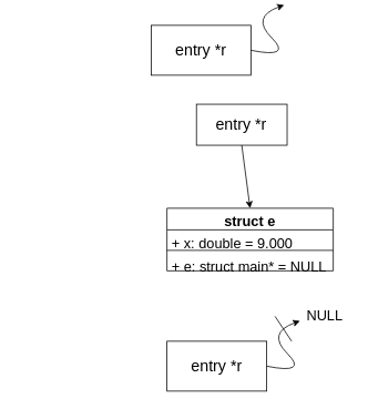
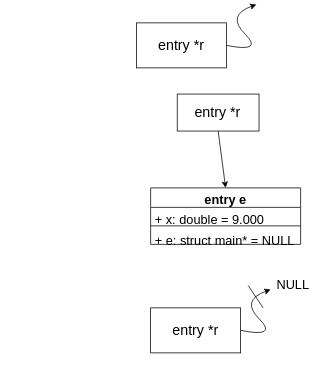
- <mxCell id="8" value="struct e&lt;br&gt;" style="swimlane;fontStyle=1;align=center;verticalAlign=top;childLayout=stackLayout;horizontal=1;startSize=26;horizontalStack=0;resizeParent=1;resizeParentMax=0;resizeLast=0;collapsible=1;marginBottom=0;whiteSpace=wrap;html=1;fontSize=17;" parent="7" vertex="1"><mxGeometry x="10" y="125.107" width="200" height="75.322" as="geometry" /></mxCell>
+ <mxCell id="8" value="entry e&lt;br&gt;" style="swimlane;fontStyle=1;align=center;verticalAlign=top;childLayout=stackLayout;horizontal=1;startSize=26;horizontalStack=0;resizeParent=1;resizeParentMax=0;resizeLast=0;collapsible=1;marginBottom=0;whiteSpace=wrap;html=1;fontSize=17;" parent="7" vertex="1"><mxGeometry x="10" y="125.107" width="200" height="75.322" as="geometry" /></mxCell>
